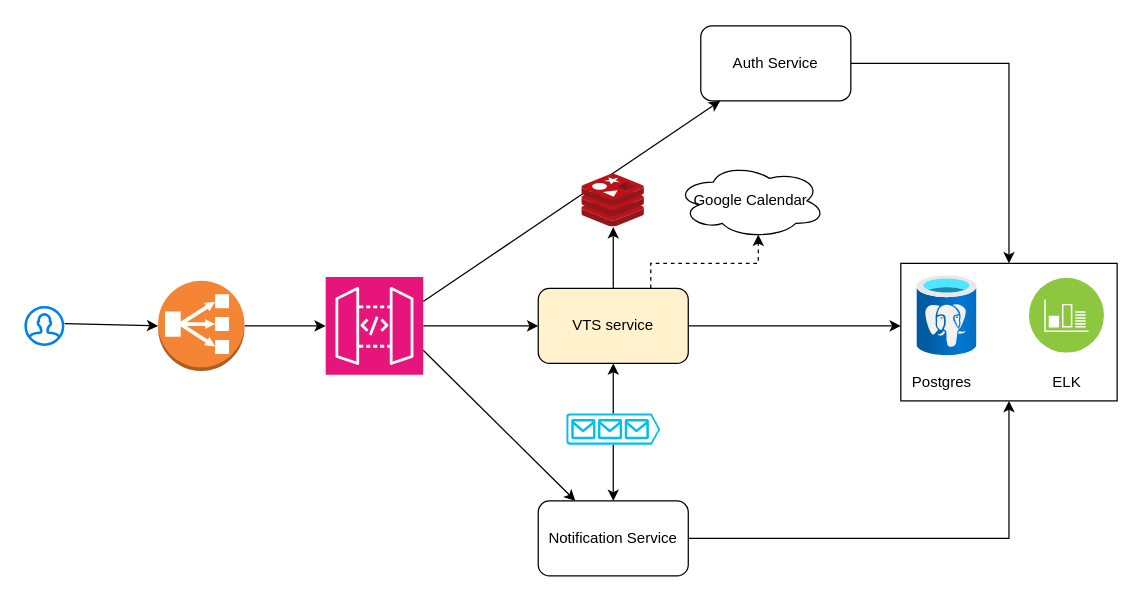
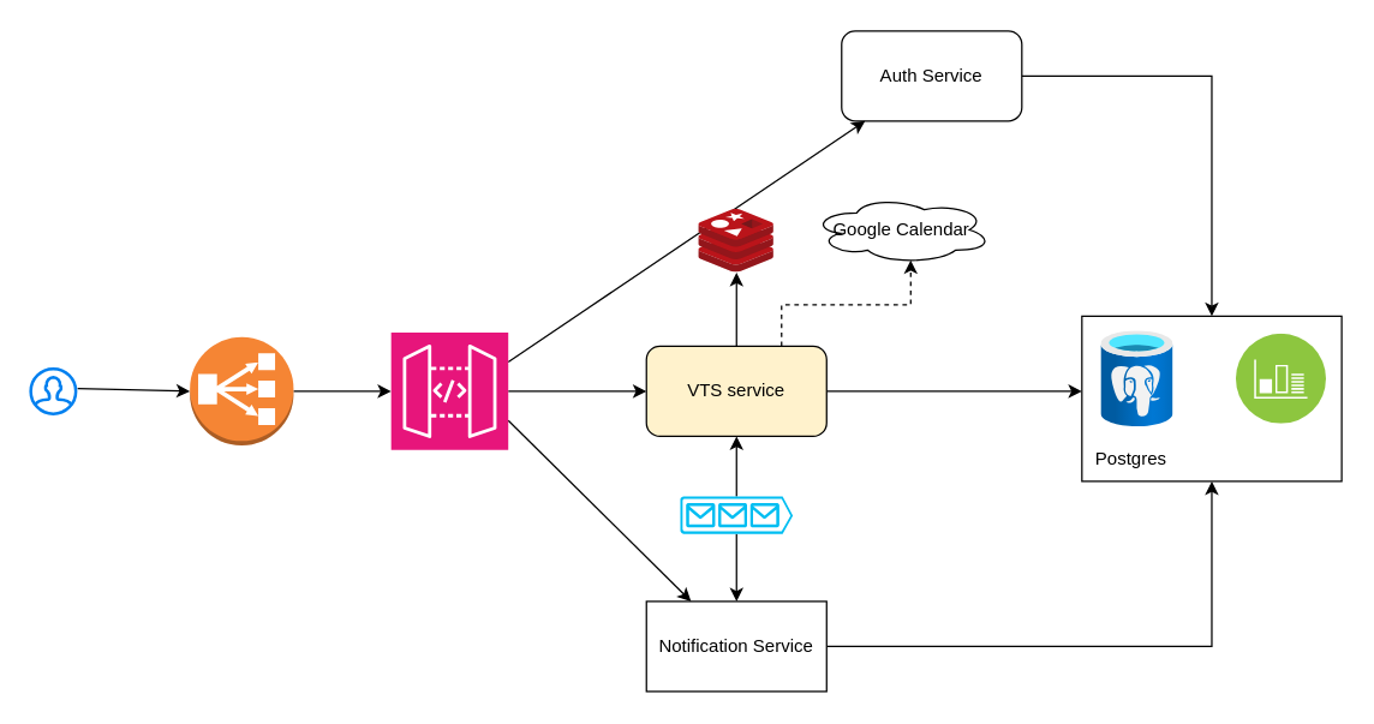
- <mxCell id="9" value="Google Calendar" style="shape=cloud;whiteSpace=wrap;html=1;" parent="1" vertex="1"><mxGeometry x="540" y="130" width="120" height="60" as="geometry" /></mxCell>
+ <mxCell id="9" value="Google Calendar" style="shape=cloud;whiteSpace=wrap;html=1;" parent="1" vertex="1"><mxGeometry x="540" y="130" width="120" height="45" as="geometry" /></mxCell>
- <mxCell id="30" value="ELK" style="text;html=1;align=center;verticalAlign=middle;whiteSpace=wrap;rounded=0;" vertex="1" parent="25"><mxGeometry x="100" y="70" width="60" height="30" as="geometry" /></mxCell>
- <mxCell id="8" value="Notification Service" style="rounded=1;whiteSpace=wrap;html=1;" parent="1" vertex="1"><mxGeometry x="430" y="400" width="120" height="60" as="geometry" /></mxCell>
+ <mxCell id="8" value="Notification Service" style="whiteSpace=wrap;html=1;rounded=0;" parent="1" vertex="1"><mxGeometry x="430" y="400" width="120" height="60" as="geometry" /></mxCell>
